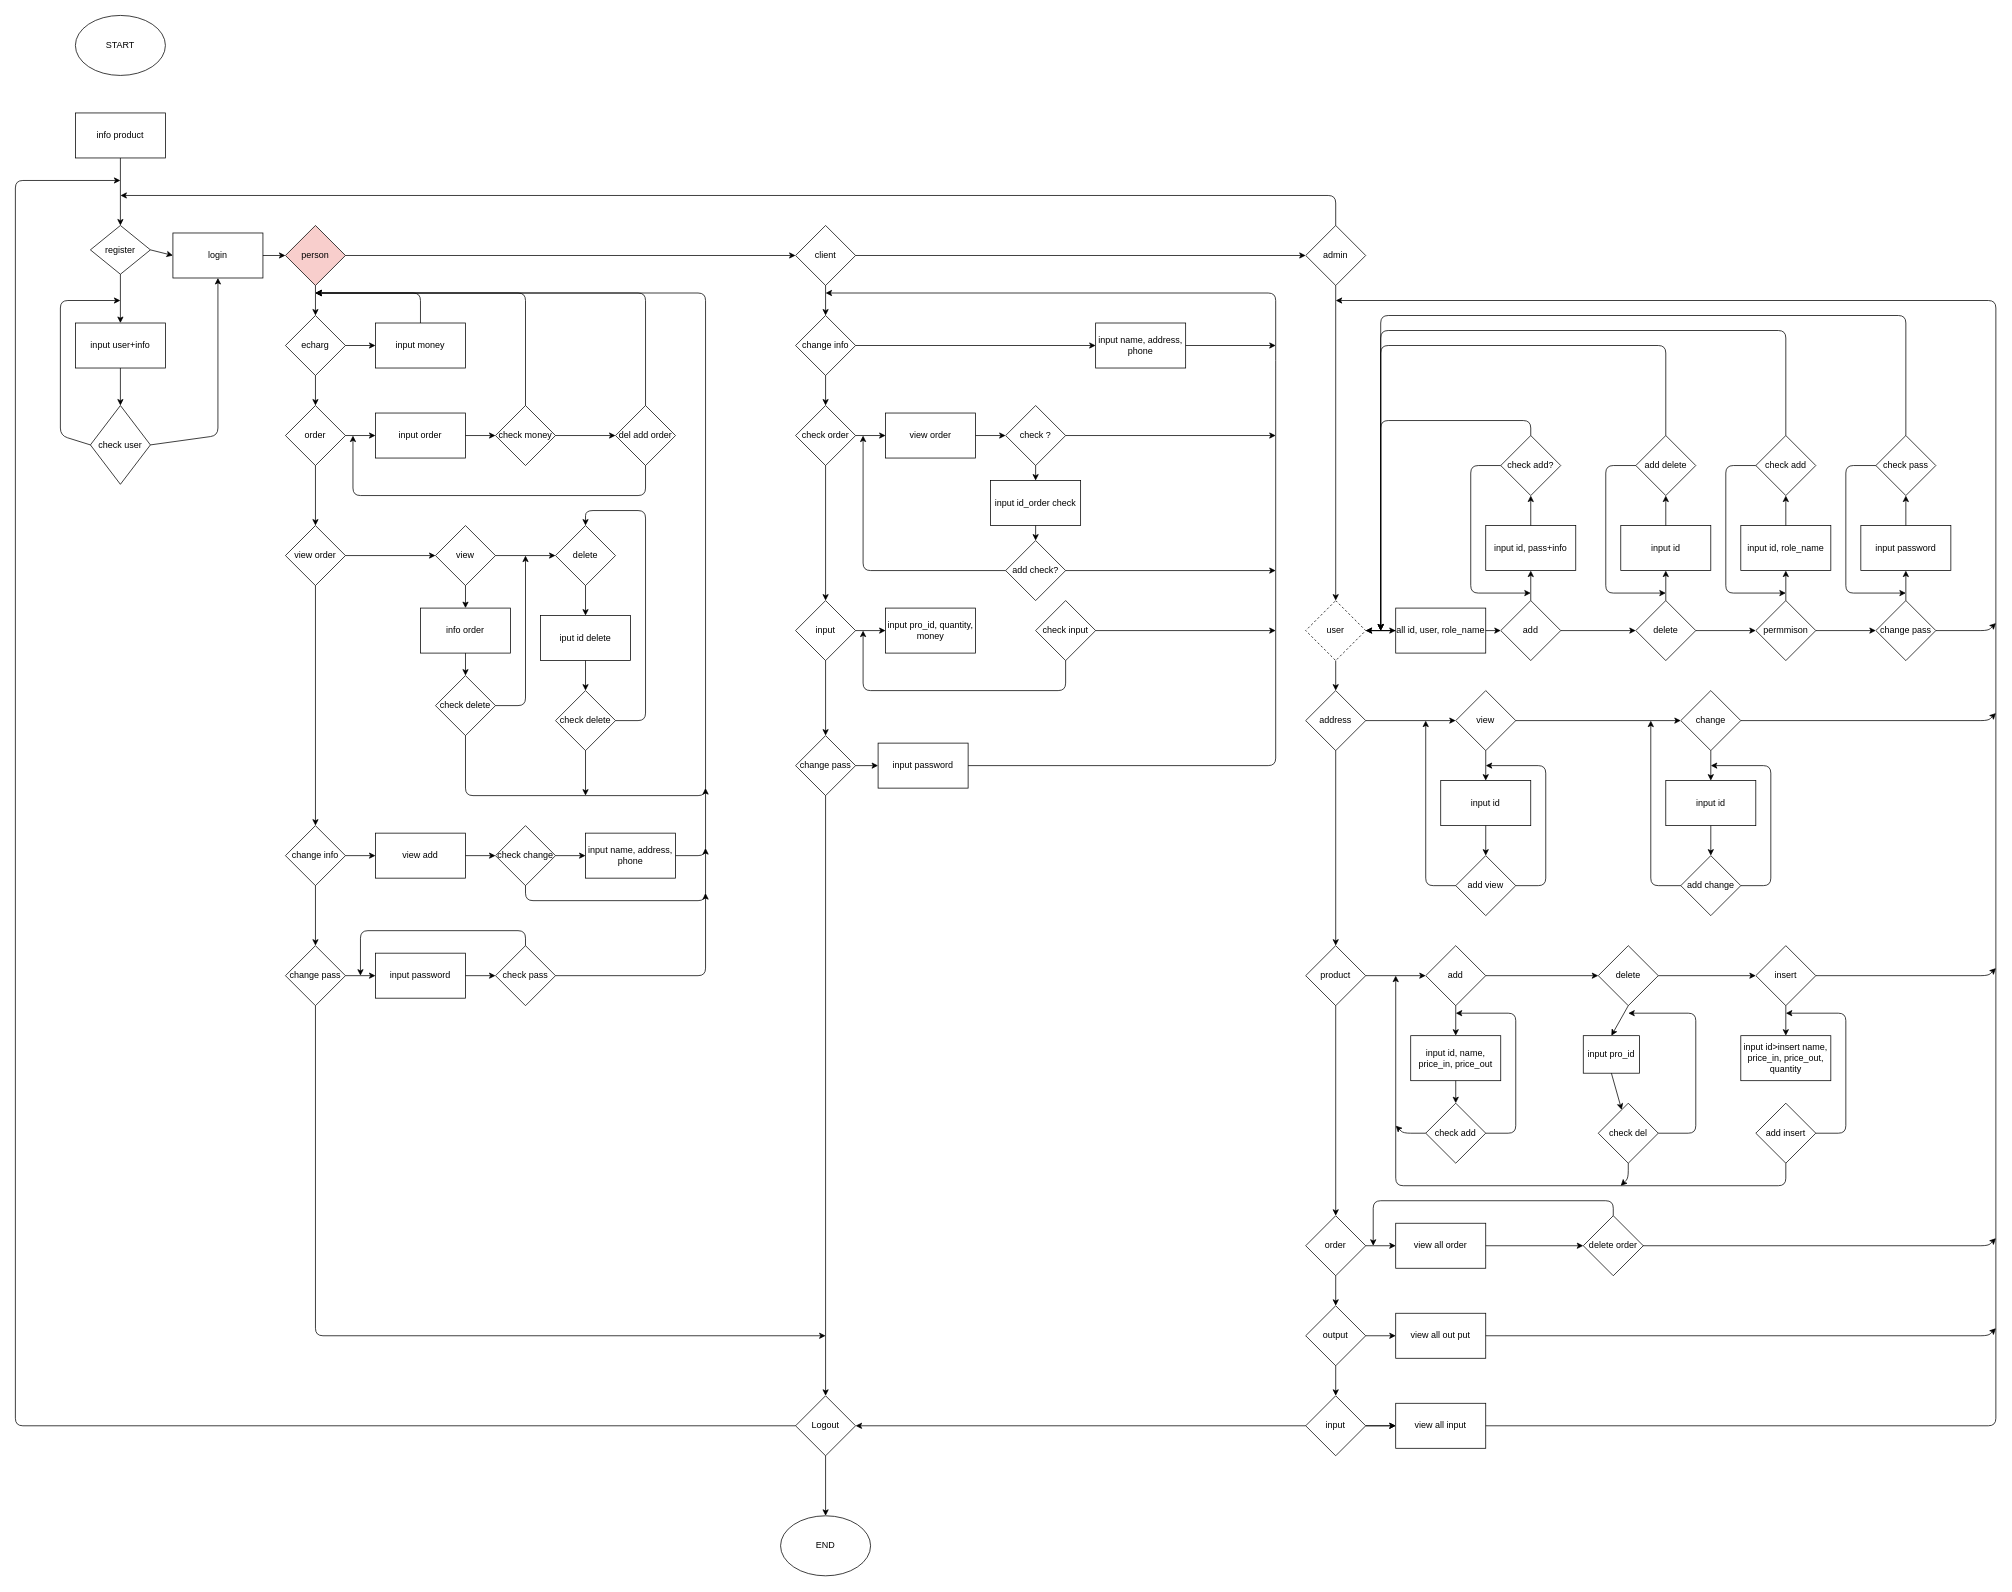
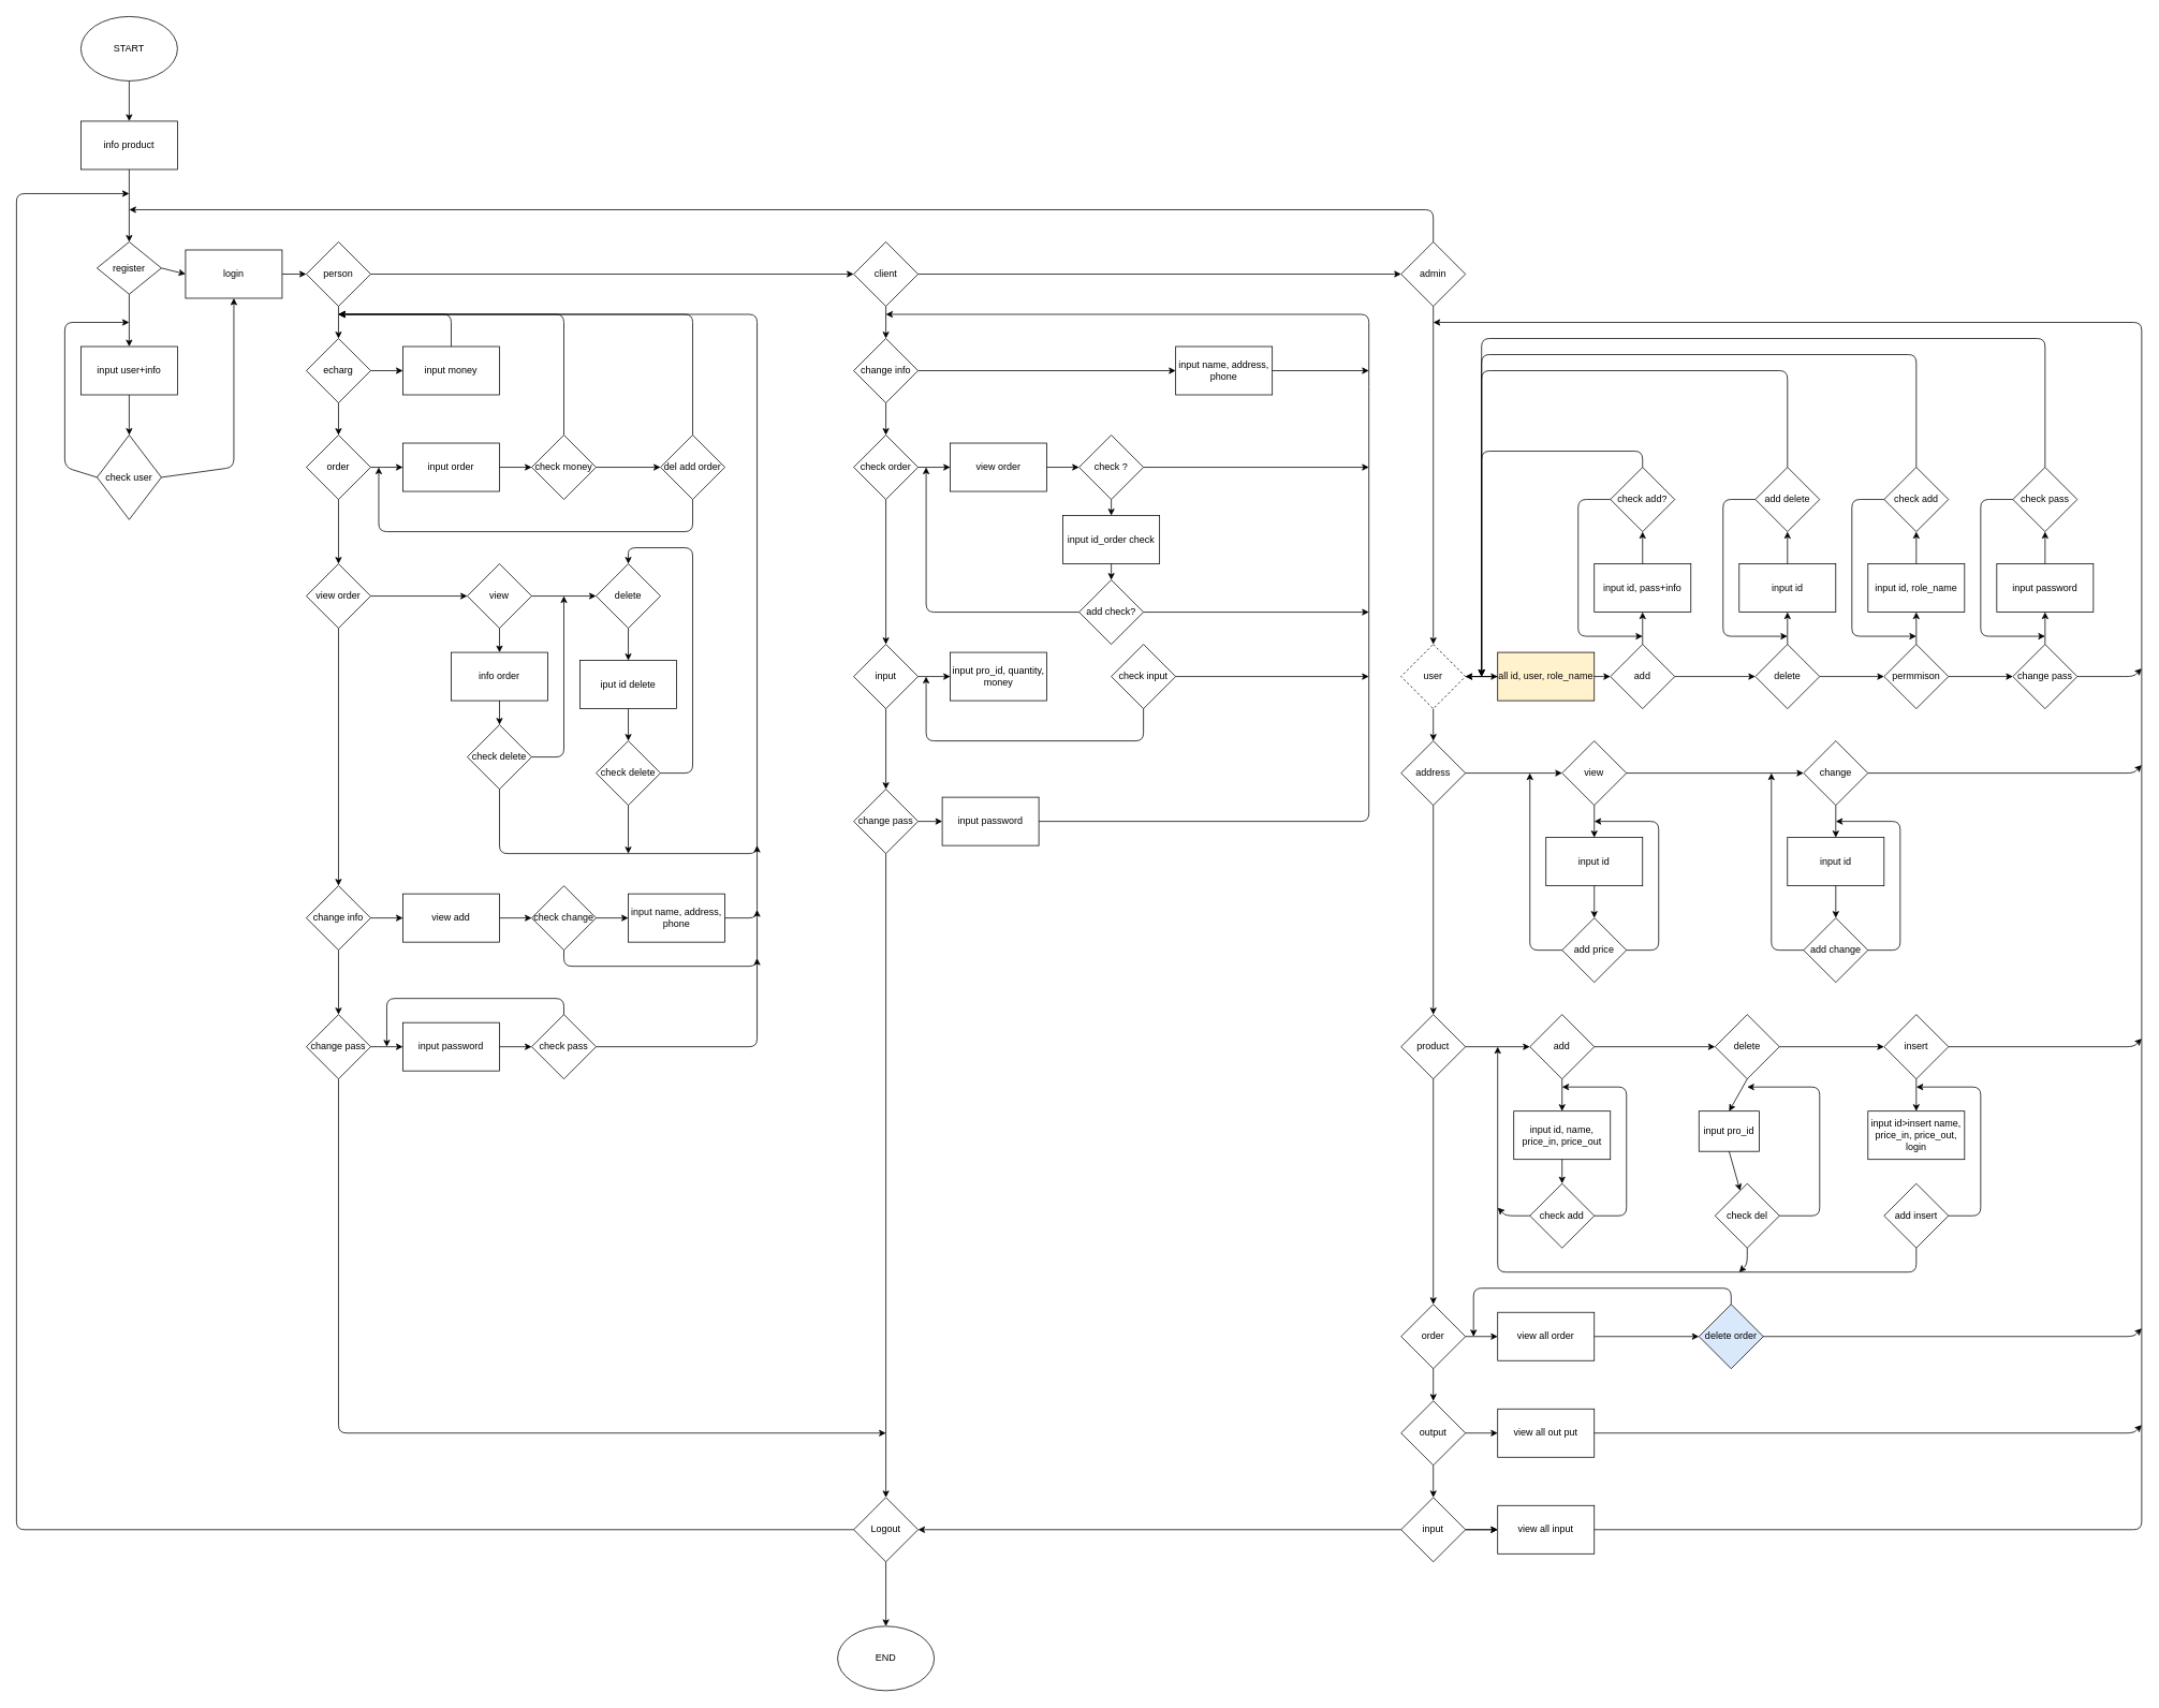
+ <mxCell id="24" value="" style="endArrow=classic;html=1;exitX=0.5;exitY=1;exitDx=0;exitDy=0;entryX=0.5;entryY=0;entryDx=0;entryDy=0;" parent="1" source="2" target="23" edge="1"><mxGeometry width="50" height="50" relative="1" as="geometry"><mxPoint x="420" y="370" as="sourcePoint" /><mxPoint x="470" y="320" as="targetPoint" /></mxGeometry></mxCell>
- <mxCell id="4" value="&lt;div&gt;person&lt;/div&gt;" style="rhombus;whiteSpace=wrap;html=1;fillColor=#f8cecc;" parent="1" vertex="1"><mxGeometry x="380" y="300" width="80" height="80" as="geometry" /></mxCell>
+ <mxCell id="4" value="&lt;div&gt;person&lt;/div&gt;" style="rhombus;whiteSpace=wrap;html=1;" parent="1" vertex="1"><mxGeometry x="380" y="300" width="80" height="80" as="geometry" /></mxCell>
- <mxCell id="130" value="all id, user, role_name" style="rounded=0;whiteSpace=wrap;html=1;" parent="1" vertex="1"><mxGeometry x="1860" y="810" width="120" height="60" as="geometry" /></mxCell>
+ <mxCell id="130" value="all id, user, role_name" style="rounded=0;whiteSpace=wrap;html=1;fillColor=#fff2cc;" parent="1" vertex="1"><mxGeometry x="1860" y="810" width="120" height="60" as="geometry" /></mxCell>
- <mxCell id="154" value="add view" style="rhombus;whiteSpace=wrap;html=1;" parent="1" vertex="1"><mxGeometry x="1940" y="1140" width="80" height="80" as="geometry" /></mxCell>
+ <mxCell id="154" value="add price" style="rhombus;whiteSpace=wrap;html=1;" parent="1" vertex="1"><mxGeometry x="1940" y="1140" width="80" height="80" as="geometry" /></mxCell>
- <mxCell id="185" value="&lt;div&gt;input id&amp;gt;insert name, price_in, price_out,&lt;/div&gt;&lt;div&gt;quantity&lt;br&gt;&lt;/div&gt;" style="rounded=0;whiteSpace=wrap;html=1;" parent="1" vertex="1"><mxGeometry x="2320" y="1380" width="120" height="60" as="geometry" /></mxCell>
+ <mxCell id="185" value="&lt;div&gt;input id&amp;gt;insert name, price_in, price_out,&lt;/div&gt;&lt;div&gt;login&lt;br&gt;&lt;/div&gt;" style="rounded=0;whiteSpace=wrap;html=1;" parent="1" vertex="1"><mxGeometry x="2320" y="1380" width="120" height="60" as="geometry" /></mxCell>
- <mxCell id="211" value="delete order" style="rhombus;whiteSpace=wrap;html=1;" vertex="1" parent="1"><mxGeometry x="2110" y="1620" width="80" height="80" as="geometry" /></mxCell>
+ <mxCell id="211" value="delete order" style="rhombus;whiteSpace=wrap;html=1;fillColor=#dae8fc;" vertex="1" parent="1"><mxGeometry x="2110" y="1620" width="80" height="80" as="geometry" /></mxCell>
